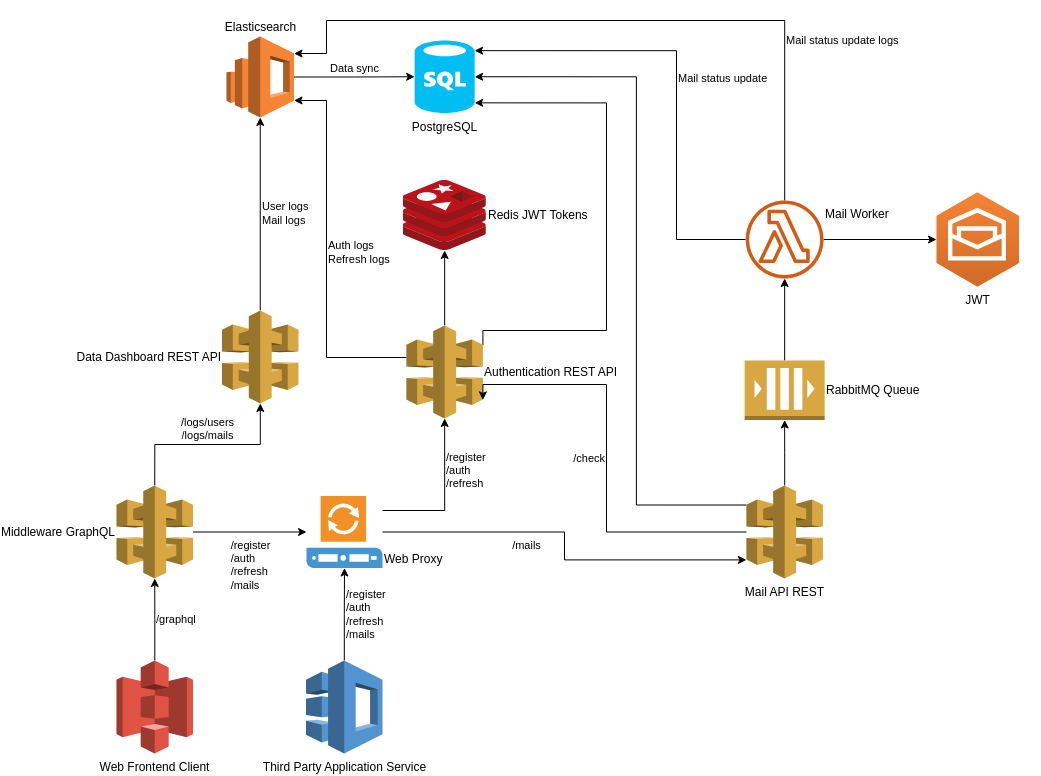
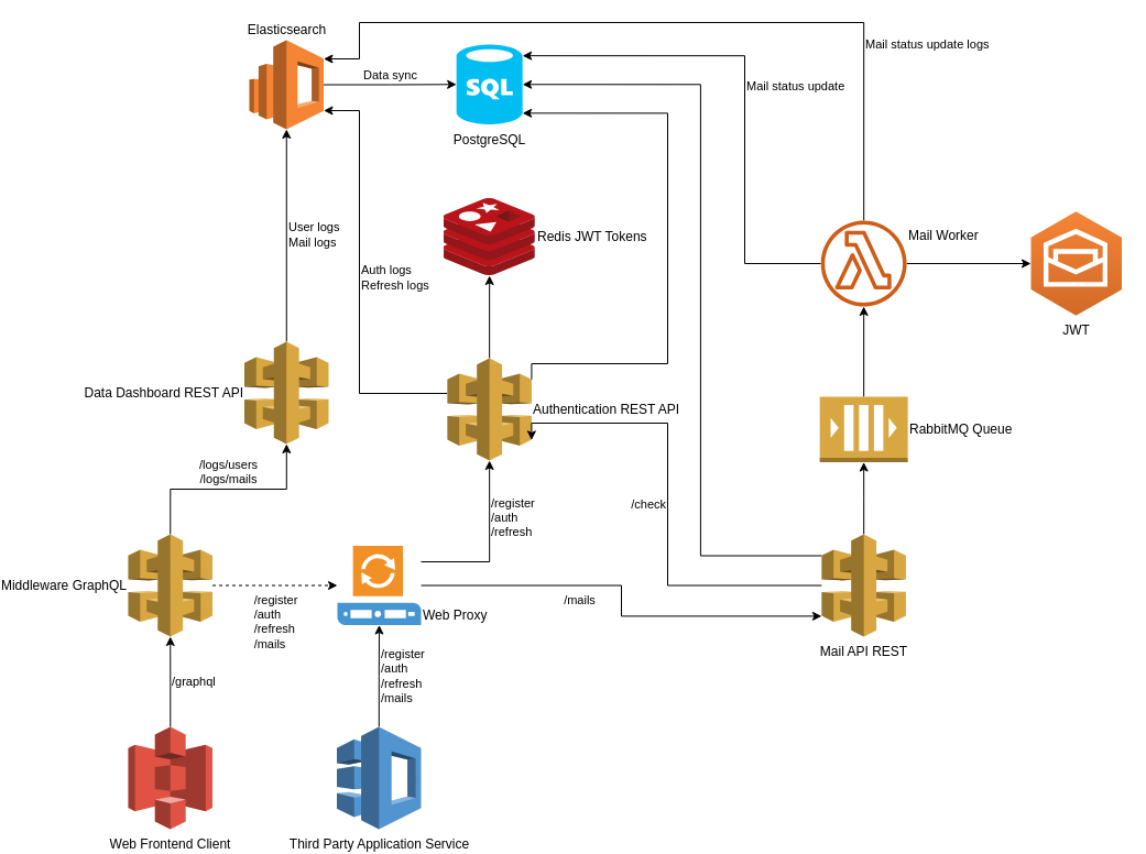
- <mxCell id="25" value="/register&lt;br&gt;&lt;div style=&quot;text-align: left&quot;&gt;/auth&lt;/div&gt;&lt;div style=&quot;text-align: left&quot;&gt;/refresh&lt;/div&gt;&lt;div style=&quot;text-align: left&quot;&gt;/mails&lt;/div&gt;" style="edgeStyle=orthogonalEdgeStyle;rounded=0;orthogonalLoop=1;jettySize=auto;html=1;labelPosition=center;verticalLabelPosition=bottom;align=center;verticalAlign=top;" parent="1" source="26" target="31" edge="1"><mxGeometry relative="1" as="geometry" /></mxCell>
+ <mxCell id="25" value="/register&lt;br&gt;&lt;div style=&quot;text-align: left&quot;&gt;/auth&lt;/div&gt;&lt;div style=&quot;text-align: left&quot;&gt;/refresh&lt;/div&gt;&lt;div style=&quot;text-align: left&quot;&gt;/mails&lt;/div&gt;" style="edgeStyle=orthogonalEdgeStyle;rounded=0;orthogonalLoop=1;jettySize=auto;html=1;labelPosition=center;verticalLabelPosition=bottom;align=center;verticalAlign=top;dashed=1;" parent="1" source="26" target="31" edge="1"><mxGeometry relative="1" as="geometry" /></mxCell>
